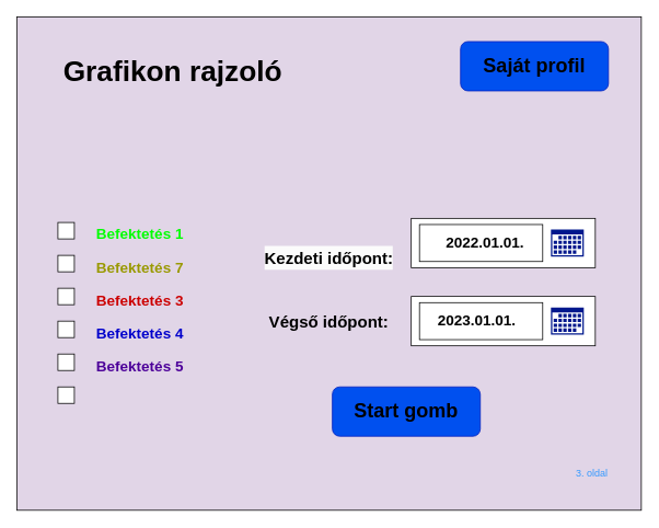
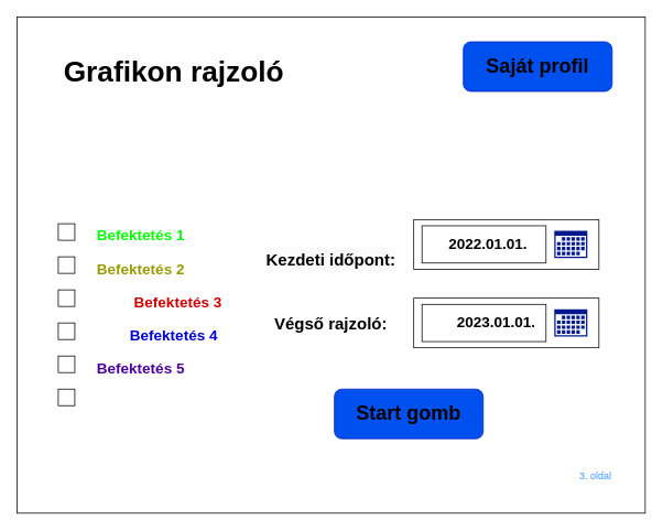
- <mxCell id="2" value="&#10;&lt;h1 style=&quot;border-color: var(--border-color); color: rgb(0, 0, 0); font-family: Helvetica; font-style: normal; font-variant-ligatures: normal; font-variant-caps: normal; letter-spacing: normal; orphans: 2; text-align: center; text-indent: 0px; text-transform: none; widows: 2; word-spacing: 0px; -webkit-text-stroke-width: 0px; background-color: rgb(251, 251, 251); text-decoration-thickness: initial; text-decoration-style: initial; text-decoration-color: initial;&quot;&gt;&lt;font style=&quot;border-color: var(--border-color); font-size: 20px;&quot;&gt;Kezdeti időpont:&lt;/font&gt;&lt;/h1&gt;&#10;&#10;" style="rounded=0;whiteSpace=wrap;html=1;fillColor=#e1d5e7;" vertex="1" parent="1"><mxGeometry x="20" y="20" width="760" height="600" as="geometry" /></mxCell>
+ <mxCell id="2" value="&#10;&lt;h1 style=&quot;border-color: var(--border-color); color: rgb(0, 0, 0); font-family: Helvetica; font-style: normal; font-variant-ligatures: normal; font-variant-caps: normal; letter-spacing: normal; orphans: 2; text-align: center; text-indent: 0px; text-transform: none; widows: 2; word-spacing: 0px; -webkit-text-stroke-width: 0px; background-color: rgb(251, 251, 251); text-decoration-thickness: initial; text-decoration-style: initial; text-decoration-color: initial;&quot;&gt;&lt;font style=&quot;border-color: var(--border-color); font-size: 20px;&quot;&gt;Kezdeti időpont:&lt;/font&gt;&lt;/h1&gt;&#10;&#10;" style="rounded=0;whiteSpace=wrap;html=1;" vertex="1" parent="1"><mxGeometry x="20" y="20" width="760" height="600" as="geometry" /></mxCell>
- <mxCell id="14" value="&lt;h2&gt;Befektetés 7&lt;/h2&gt;" style="text;html=1;strokeColor=none;fillColor=none;align=center;verticalAlign=middle;whiteSpace=wrap;rounded=0;fontColor=#999900;" vertex="1" parent="1"><mxGeometry x="110" y="310" width="120" height="30" as="geometry" /></mxCell>
+ <mxCell id="14" value="&lt;h2&gt;Befektetés 2&lt;/h2&gt;" style="text;html=1;strokeColor=none;fillColor=none;align=center;verticalAlign=middle;whiteSpace=wrap;rounded=0;fontColor=#999900;" vertex="1" parent="1"><mxGeometry x="110" y="310" width="120" height="30" as="geometry" /></mxCell>
- <mxCell id="15" value="&lt;h2&gt;Befektetés 3&lt;/h2&gt;" style="text;html=1;strokeColor=none;fillColor=none;align=center;verticalAlign=middle;whiteSpace=wrap;rounded=0;fontColor=#CC0000;" vertex="1" parent="1"><mxGeometry x="110" y="350" width="120" height="30" as="geometry" /></mxCell>
+ <mxCell id="15" value="&lt;h2&gt;Befektetés 3&lt;/h2&gt;" style="text;html=1;strokeColor=none;fillColor=none;align=center;verticalAlign=middle;whiteSpace=wrap;rounded=0;fontColor=#CC0000;" vertex="1" parent="1"><mxGeometry x="155" y="350" width="120" height="30" as="geometry" /></mxCell>
- <mxCell id="18" value="&lt;h1&gt;&lt;font style=&quot;font-size: 20px;&quot;&gt;Végső időpont:&lt;/font&gt;&lt;/h1&gt;" style="text;html=1;strokeColor=none;fillColor=none;align=center;verticalAlign=middle;whiteSpace=wrap;rounded=0;" vertex="1" parent="1"><mxGeometry x="312" y="375" width="176" height="30" as="geometry" /></mxCell>
+ <mxCell id="18" value="&lt;h1&gt;&lt;font style=&quot;font-size: 20px;&quot;&gt;Végső rajzoló:&lt;/font&gt;&lt;/h1&gt;" style="text;html=1;strokeColor=none;fillColor=none;align=center;verticalAlign=middle;whiteSpace=wrap;rounded=0;" vertex="1" parent="1"><mxGeometry x="312" y="375" width="176" height="30" as="geometry" /></mxCell>
- <mxCell id="25" value="&lt;h2&gt;2023.01.01.&lt;/h2&gt;" style="text;html=1;strokeColor=none;fillColor=none;align=center;verticalAlign=middle;whiteSpace=wrap;rounded=0;" vertex="1" parent="1"><mxGeometry x="550" y="375" width="60" height="30" as="geometry" /></mxCell>
+ <mxCell id="25" value="&lt;h2&gt;2023.01.01.&lt;/h2&gt;" style="text;html=1;strokeColor=none;fillColor=none;align=center;verticalAlign=middle;whiteSpace=wrap;rounded=0;" vertex="1" parent="1"><mxGeometry x="570" y="375" width="60" height="30" as="geometry" /></mxCell>
- <mxCell id="17" value="&lt;h2&gt;Befektetés 4&lt;/h2&gt;" style="text;html=1;strokeColor=none;fillColor=none;align=center;verticalAlign=middle;whiteSpace=wrap;rounded=0;fontColor=#0000CC;" vertex="1" parent="1"><mxGeometry x="110" y="390" width="120" height="30" as="geometry" /></mxCell>
+ <mxCell id="17" value="&lt;h2&gt;Befektetés 4&lt;/h2&gt;" style="text;html=1;strokeColor=none;fillColor=none;align=center;verticalAlign=middle;whiteSpace=wrap;rounded=0;fontColor=#0000CC;" vertex="1" parent="1"><mxGeometry x="150" y="390" width="120" height="30" as="geometry" /></mxCell>
